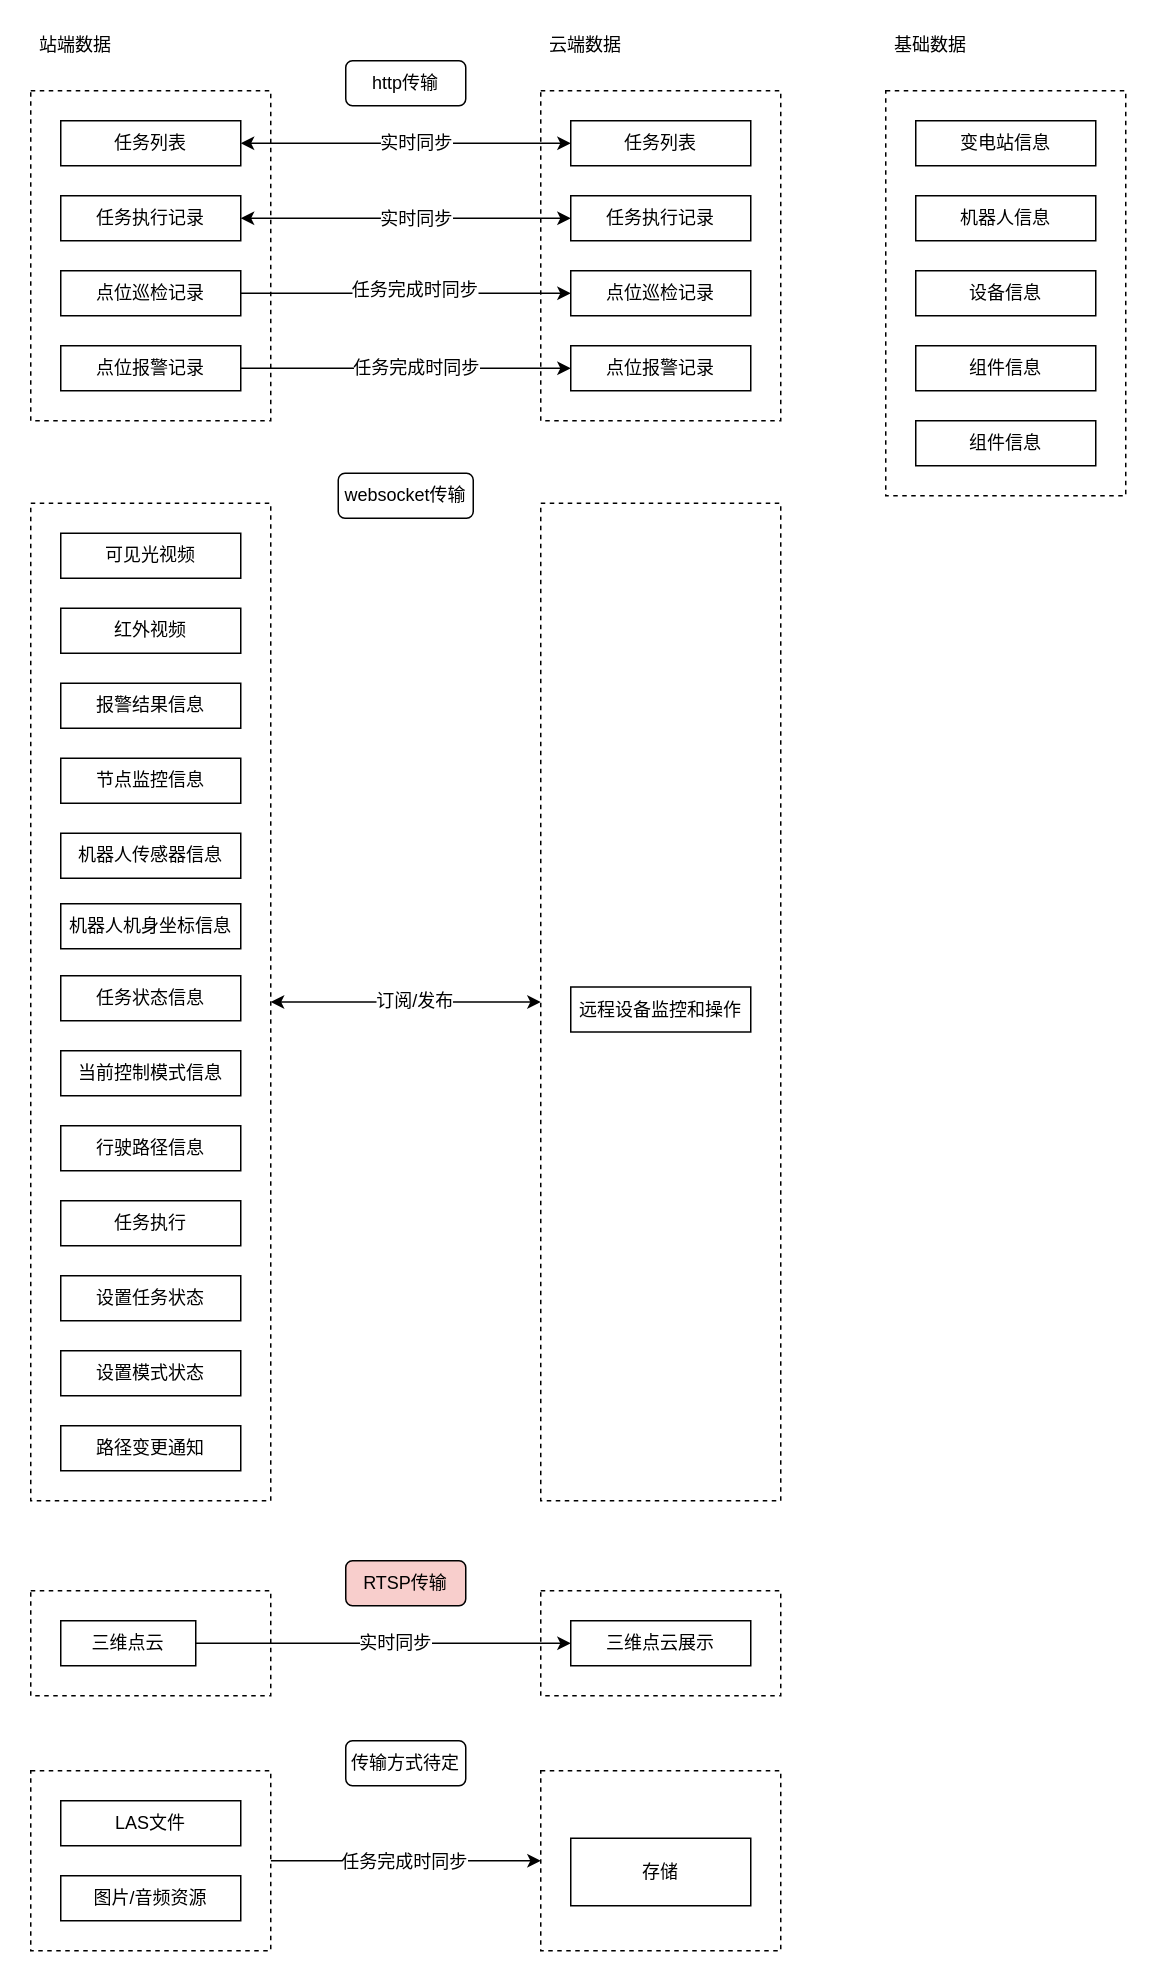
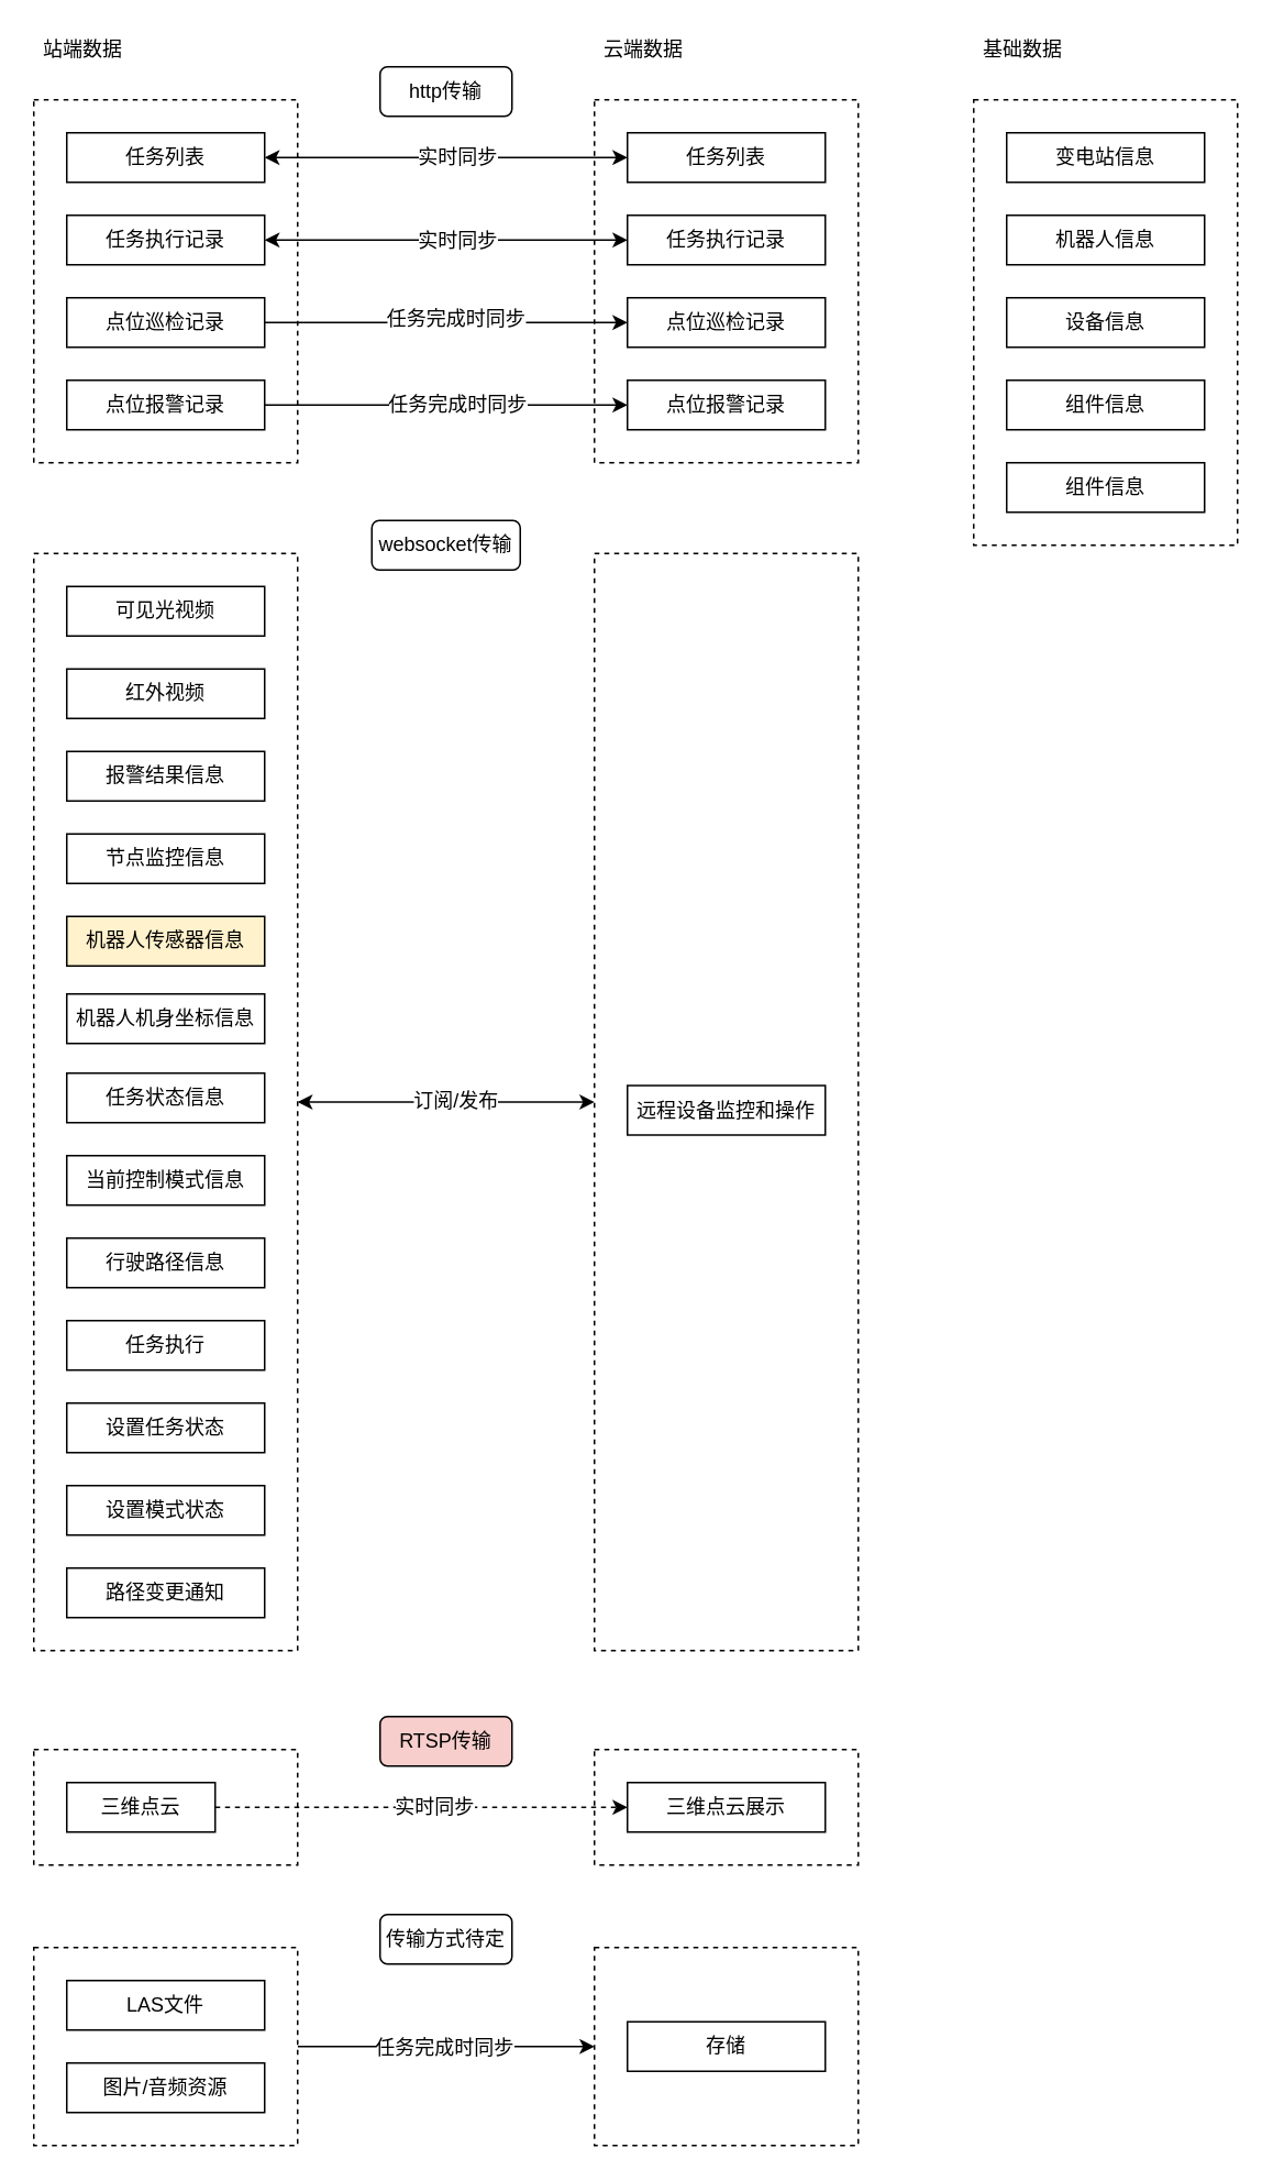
- <mxCell id="39" value="机器人传感器信息" style="rounded=0;whiteSpace=wrap;html=1;" vertex="1" parent="1"><mxGeometry x="40" y="555" width="120" height="30" as="geometry" /></mxCell>
+ <mxCell id="39" value="机器人传感器信息" style="rounded=0;whiteSpace=wrap;html=1;fillColor=#fff2cc;" vertex="1" parent="1"><mxGeometry x="40" y="555" width="120" height="30" as="geometry" /></mxCell>
- <mxCell id="50" style="edgeStyle=orthogonalEdgeStyle;rounded=0;orthogonalLoop=1;jettySize=auto;html=1;exitX=1;exitY=0.5;exitDx=0;exitDy=0;entryX=0;entryY=0.5;entryDx=0;entryDy=0;startArrow=none;startFill=0;" edge="1" parent="1" source="52" target="53"><mxGeometry relative="1" as="geometry" /></mxCell>
+ <mxCell id="50" style="edgeStyle=orthogonalEdgeStyle;rounded=0;orthogonalLoop=1;jettySize=auto;html=1;exitX=1;exitY=0.5;exitDx=0;exitDy=0;entryX=0;entryY=0.5;entryDx=0;entryDy=0;startArrow=none;startFill=0;dashed=1;" edge="1" parent="1" source="52" target="53"><mxGeometry relative="1" as="geometry" /></mxCell>
- <mxCell id="60" value="存储" style="rounded=0;whiteSpace=wrap;html=1;" vertex="1" parent="1"><mxGeometry x="380" y="1225" width="120" height="45" as="geometry" /></mxCell>
+ <mxCell id="60" value="存储" style="rounded=0;whiteSpace=wrap;html=1;" vertex="1" parent="1"><mxGeometry x="380" y="1225" width="120" height="30" as="geometry" /></mxCell>
